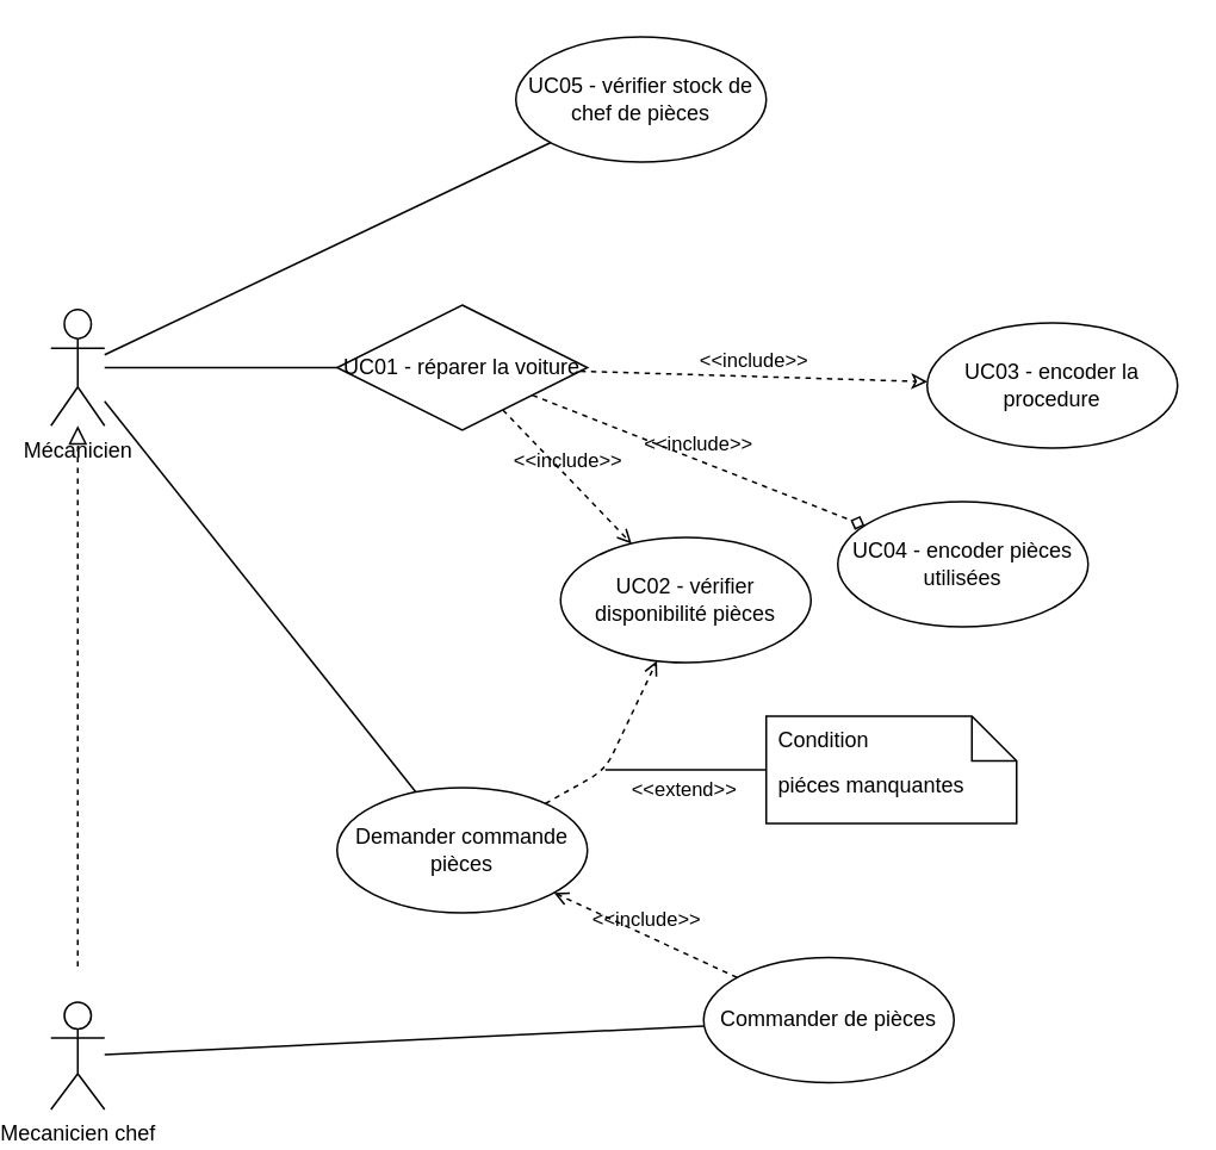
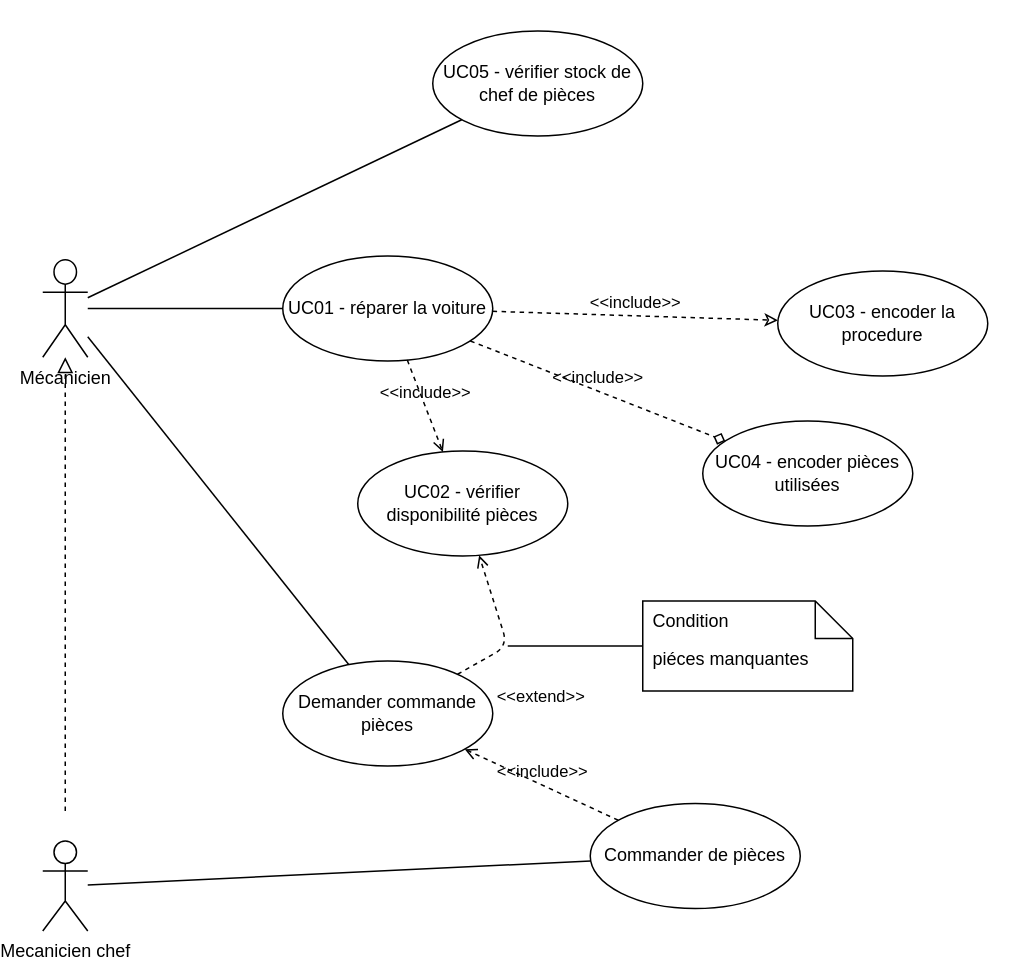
- <mxCell id="6" value="UC01 - réparer la voiture" style="rhombus;whiteSpace=wrap;html=1;" vertex="1" parent="1"><mxGeometry x="180" y="170" width="140" height="70" as="geometry" /></mxCell>
+ <mxCell id="6" value="UC01 - réparer la voiture" style="ellipse;whiteSpace=wrap;html=1;" vertex="1" parent="1"><mxGeometry x="180" y="170" width="140" height="70" as="geometry" /></mxCell>
- <mxCell id="7" value="UC02 - vérifier disponibilité pièces" style="ellipse;whiteSpace=wrap;html=1;" vertex="1" parent="1"><mxGeometry x="305" y="300" width="140" height="70" as="geometry" /></mxCell>
+ <mxCell id="7" value="UC02 - vérifier disponibilité pièces" style="ellipse;whiteSpace=wrap;html=1;" vertex="1" parent="1"><mxGeometry x="230" y="300" width="140" height="70" as="geometry" /></mxCell>
